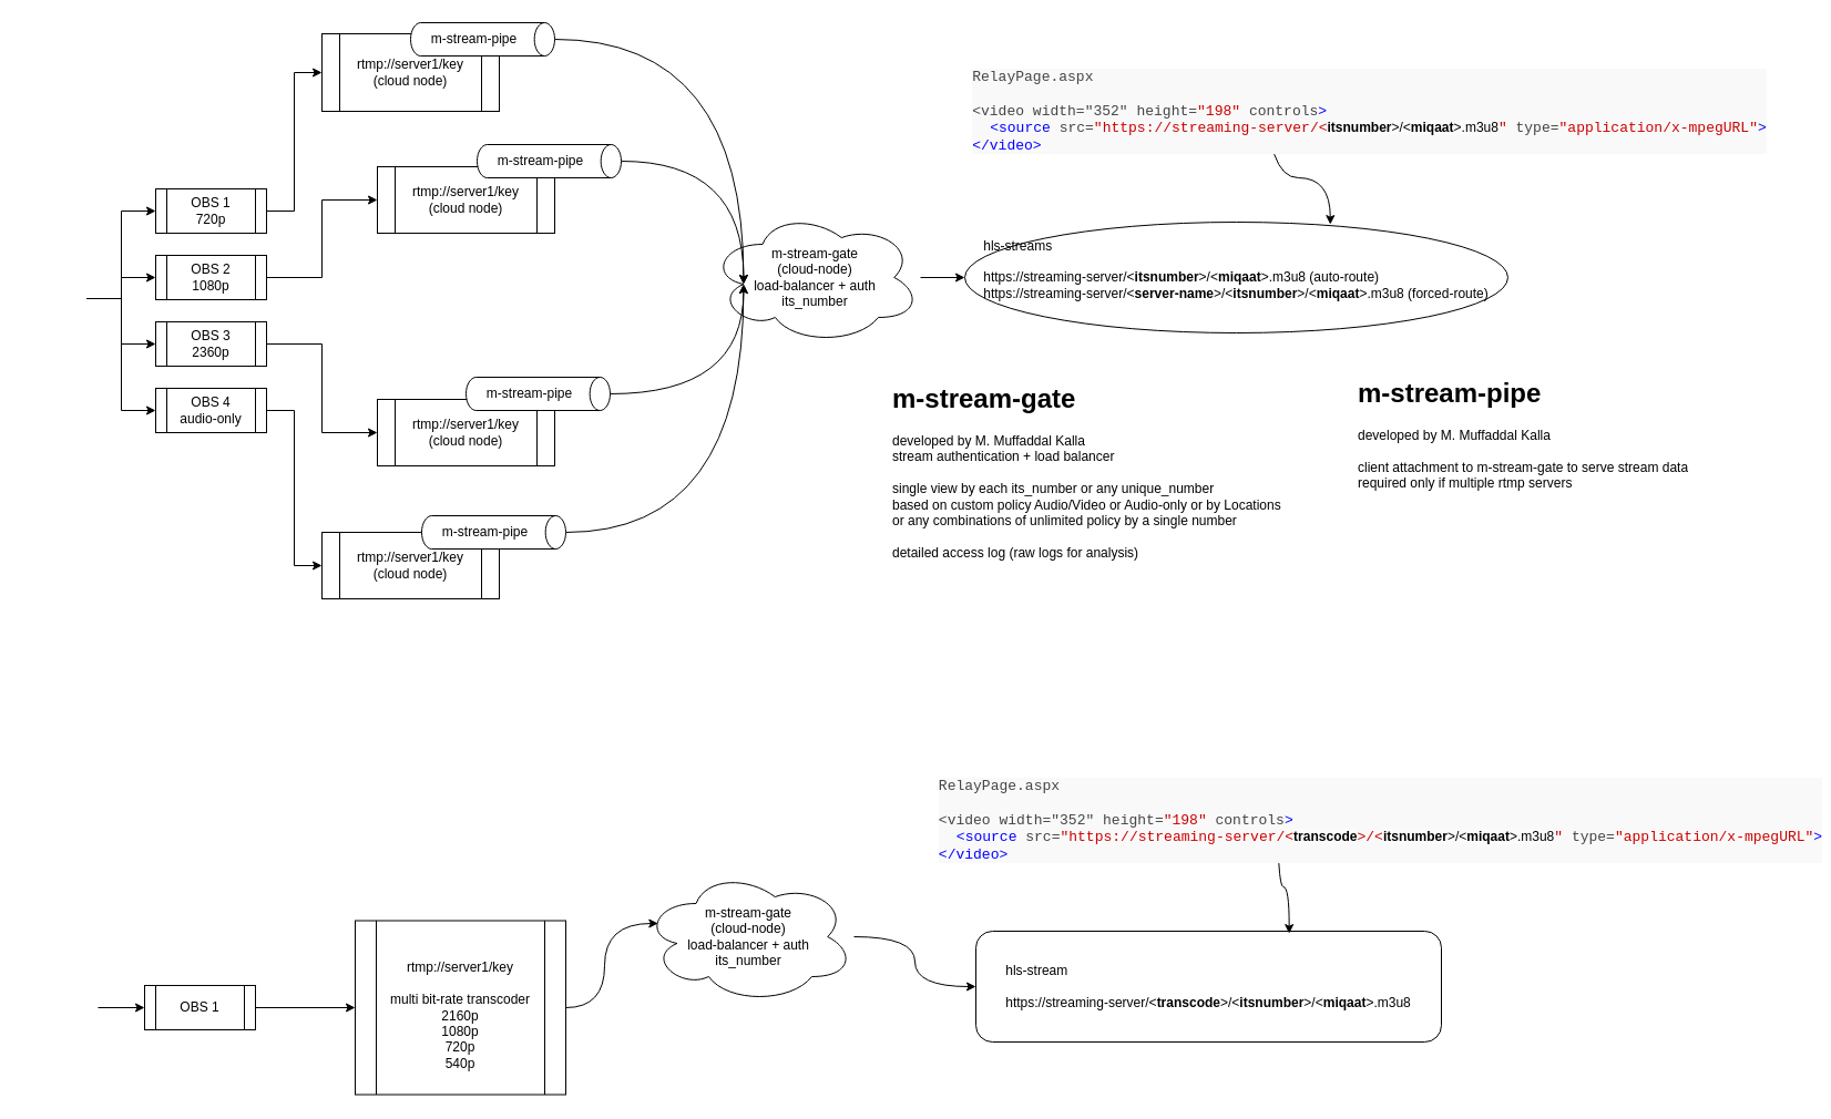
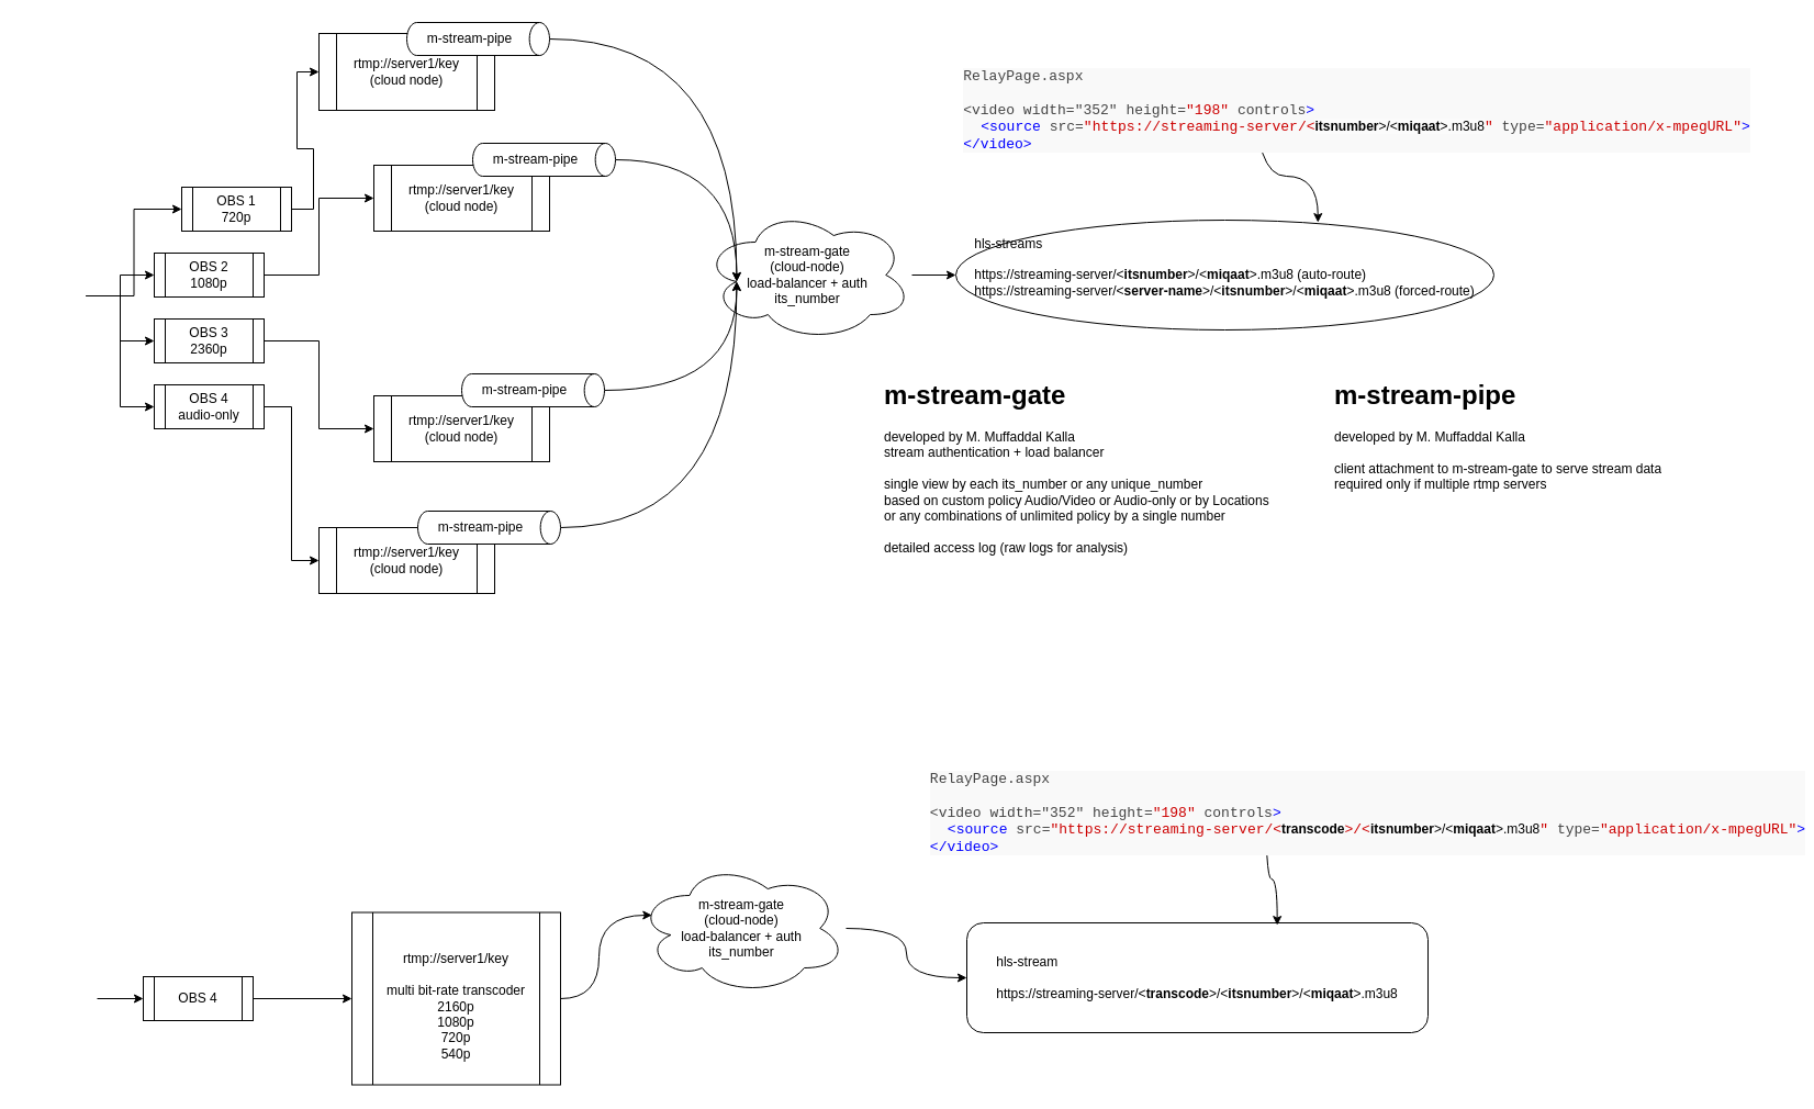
- <mxCell id="14" value="OBS 1&lt;br&gt;720p" style="shape=process;whiteSpace=wrap;html=1;backgroundOutline=1;" vertex="1" parent="1"><mxGeometry x="140" y="170" width="100" height="40" as="geometry" /></mxCell>
+ <mxCell id="14" value="OBS 1&lt;br&gt;720p" style="shape=process;whiteSpace=wrap;html=1;backgroundOutline=1;" vertex="1" parent="1"><mxGeometry x="165" y="170" width="100" height="40" as="geometry" /></mxCell>
- <mxCell id="3" value="&lt;h1&gt;m-stream-pipe&lt;/h1&gt;&lt;p&gt;developed by M. Muffaddal Kalla&lt;br&gt;&lt;br&gt;client attachment to m-stream-gate to serve stream data&lt;br&gt;required only if multiple rtmp servers&lt;/p&gt;" style="text;html=1;strokeColor=none;fillColor=none;spacing=5;spacingTop=-20;whiteSpace=wrap;overflow=hidden;rounded=0;" vertex="1" parent="1"><mxGeometry x="1220" y="335" width="390" height="170" as="geometry" /></mxCell>
+ <mxCell id="3" value="&lt;h1&gt;m-stream-pipe&lt;/h1&gt;&lt;p&gt;developed by M. Muffaddal Kalla&lt;br&gt;&lt;br&gt;client attachment to m-stream-gate to serve stream data&lt;br&gt;required only if multiple rtmp servers&lt;/p&gt;" style="text;html=1;strokeColor=none;fillColor=none;spacing=5;spacingTop=-20;whiteSpace=wrap;overflow=hidden;rounded=0;" vertex="1" parent="1"><mxGeometry x="1210" y="340" width="390" height="170" as="geometry" /></mxCell>
- <mxCell id="6" value="OBS 1" style="shape=process;whiteSpace=wrap;html=1;backgroundOutline=1;" vertex="1" parent="1"><mxGeometry x="130" y="889" width="100" height="40" as="geometry" /></mxCell>
+ <mxCell id="6" value="OBS 4" style="shape=process;whiteSpace=wrap;html=1;backgroundOutline=1;" vertex="1" parent="1"><mxGeometry x="130" y="889" width="100" height="40" as="geometry" /></mxCell>
